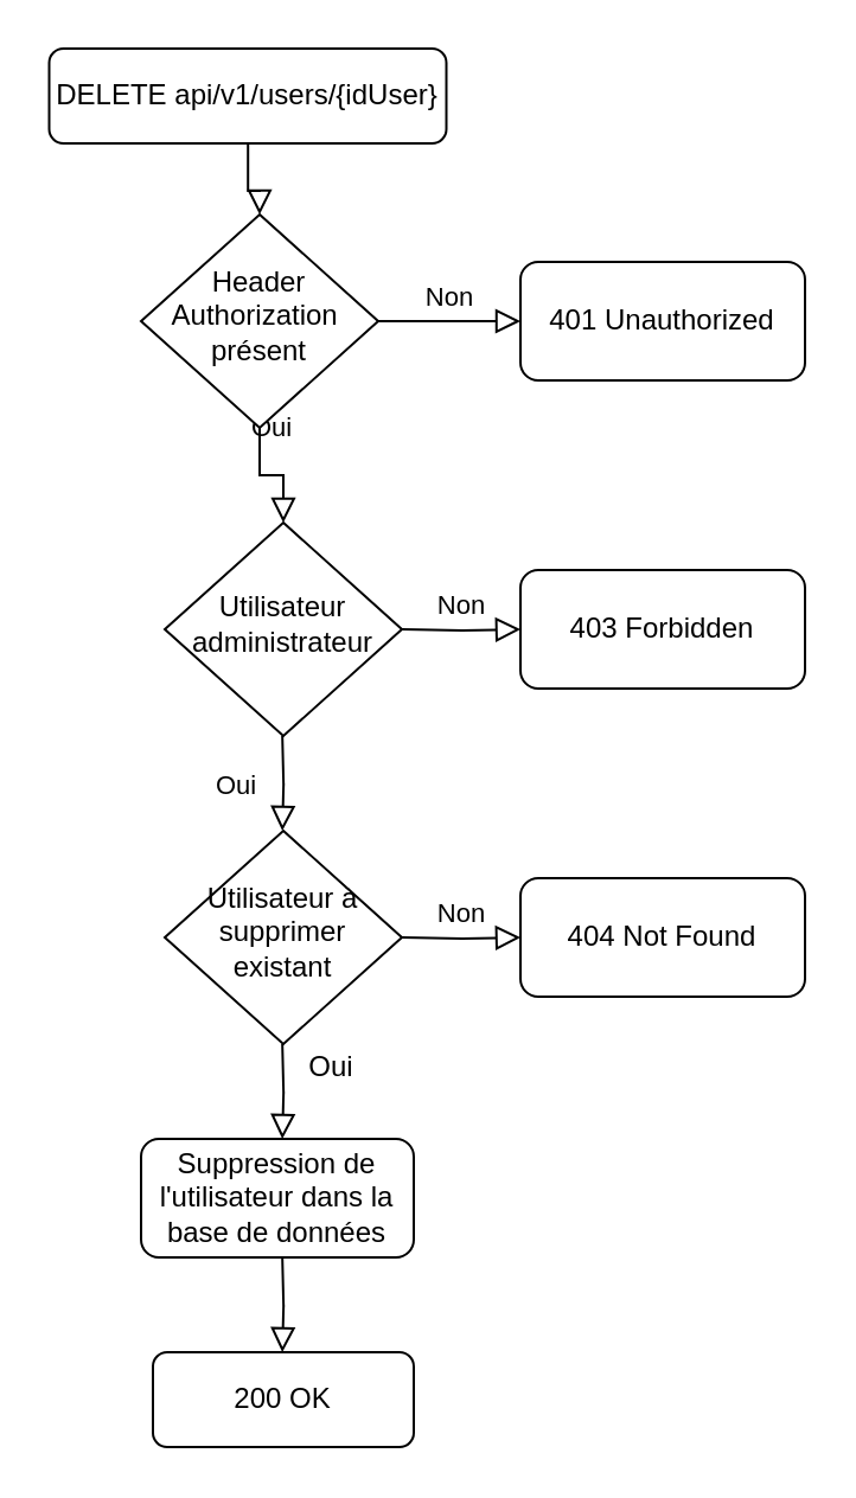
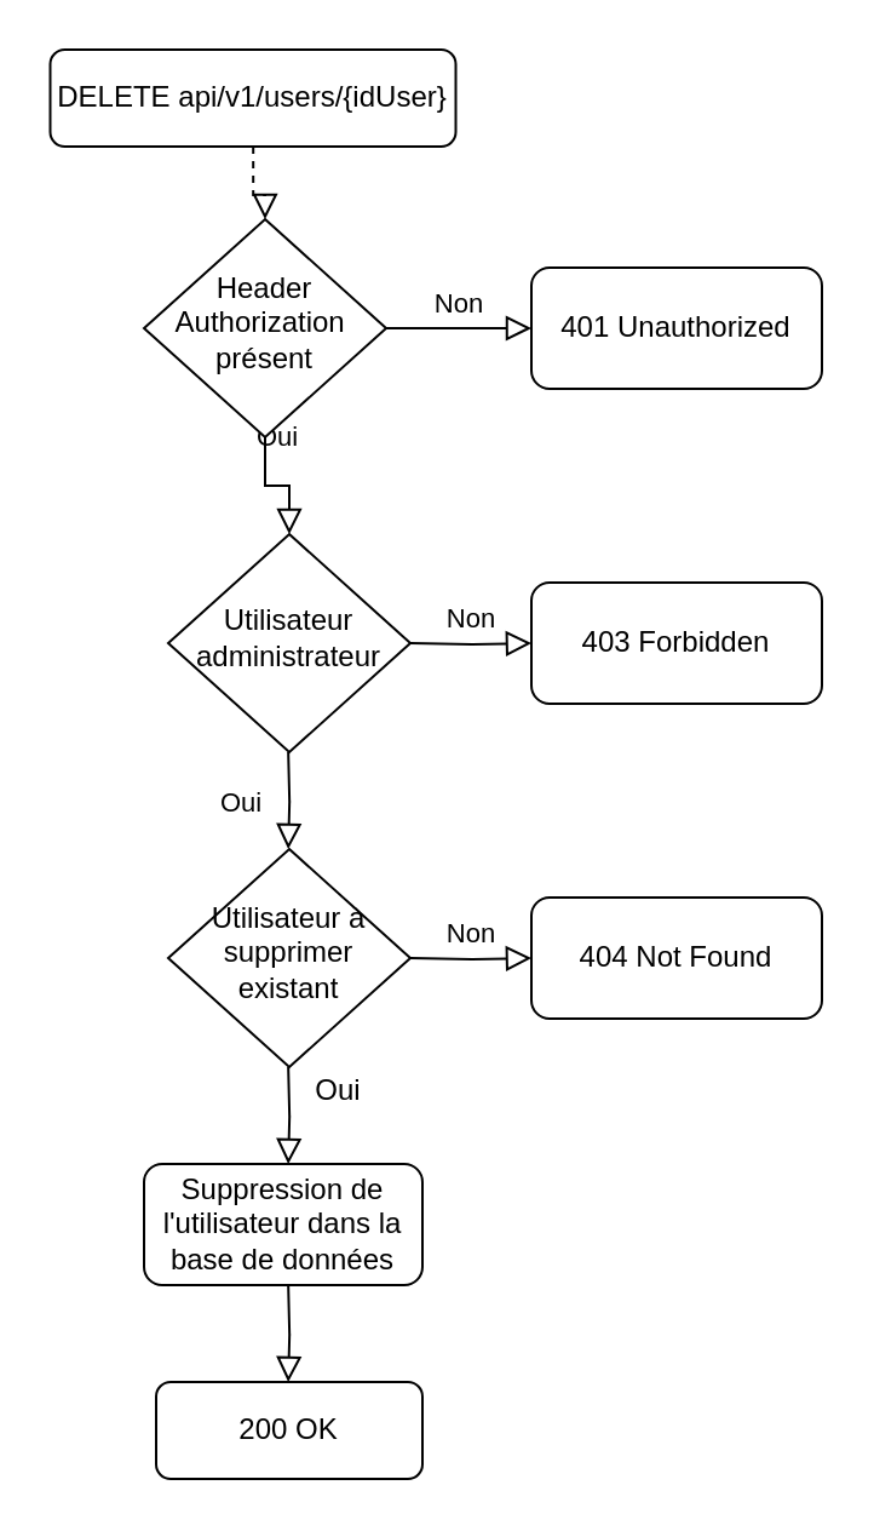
- <mxCell id="2" value="" style="rounded=0;html=1;jettySize=auto;orthogonalLoop=1;fontSize=11;endArrow=block;endFill=0;endSize=8;strokeWidth=1;shadow=0;labelBackgroundColor=none;edgeStyle=orthogonalEdgeStyle;" parent="1" source="3" target="6" edge="1"><mxGeometry relative="1" as="geometry" /></mxCell>
+ <mxCell id="2" value="" style="rounded=0;html=1;jettySize=auto;orthogonalLoop=1;fontSize=11;endArrow=block;endFill=0;endSize=8;strokeWidth=1;shadow=0;labelBackgroundColor=none;edgeStyle=orthogonalEdgeStyle;dashed=1;" parent="1" source="3" target="6" edge="1"><mxGeometry relative="1" as="geometry" /></mxCell>
